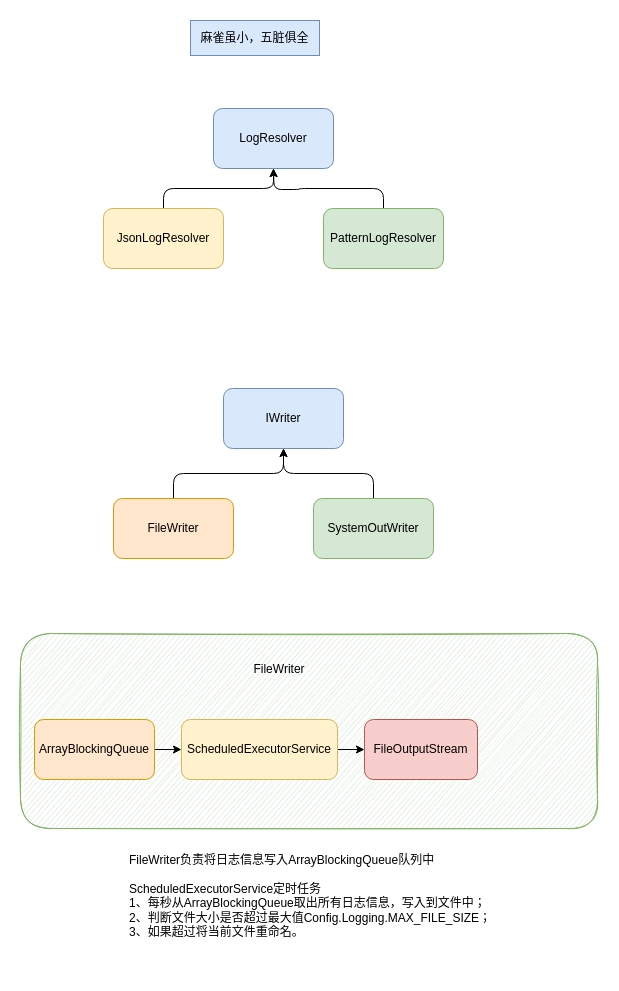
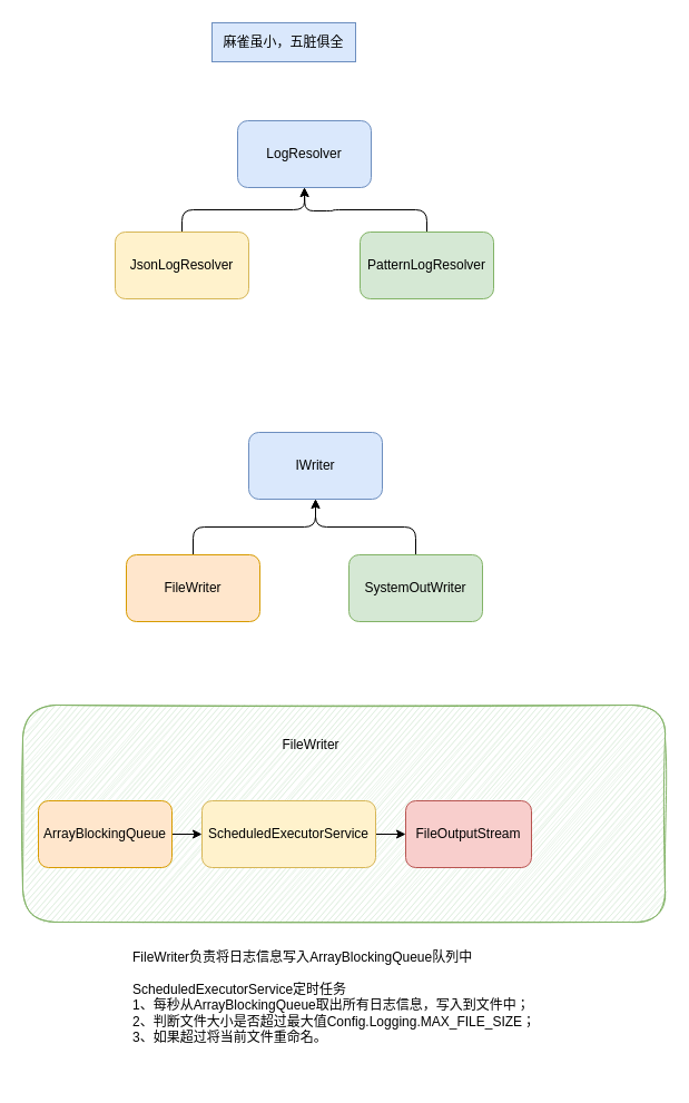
- <mxCell id="19" value="FileWriter负责将日志信息写入&lt;span style=&quot;text-align: center&quot;&gt;ArrayBlockingQueue队列中&lt;br&gt;&lt;/span&gt;&lt;br&gt;ScheduledExecutorService定时任务&lt;br&gt;1、每秒从ArrayBlockingQueue取出所有日志信息，写入到文件中；&lt;br&gt;2、判断文件大小是否超过最大值Config.Logging.MAX_FILE_SIZE；&lt;br&gt;3、如果超过将当前文件重命名。" style="text;html=1;strokeColor=none;fillColor=none;align=left;verticalAlign=top;whiteSpace=wrap;rounded=0;" parent="1" vertex="1"><mxGeometry x="127" y="846" width="376" height="123" as="geometry" /></mxCell>
+ <mxCell id="19" value="FileWriter负责将日志信息写入&lt;span style=&quot;text-align: center&quot;&gt;ArrayBlockingQueue队列中&lt;br&gt;&lt;/span&gt;&lt;br&gt;ScheduledExecutorService定时任务&lt;br&gt;1、每秒从ArrayBlockingQueue取出所有日志信息，写入到文件中；&lt;br&gt;2、判断文件大小是否超过最大值Config.Logging.MAX_FILE_SIZE；&lt;br&gt;3、如果超过将当前文件重命名。" style="text;html=1;strokeColor=none;fillColor=none;align=left;verticalAlign=top;whiteSpace=wrap;rounded=0;" parent="1" vertex="1"><mxGeometry x="117" y="846" width="376" height="123" as="geometry" /></mxCell>
